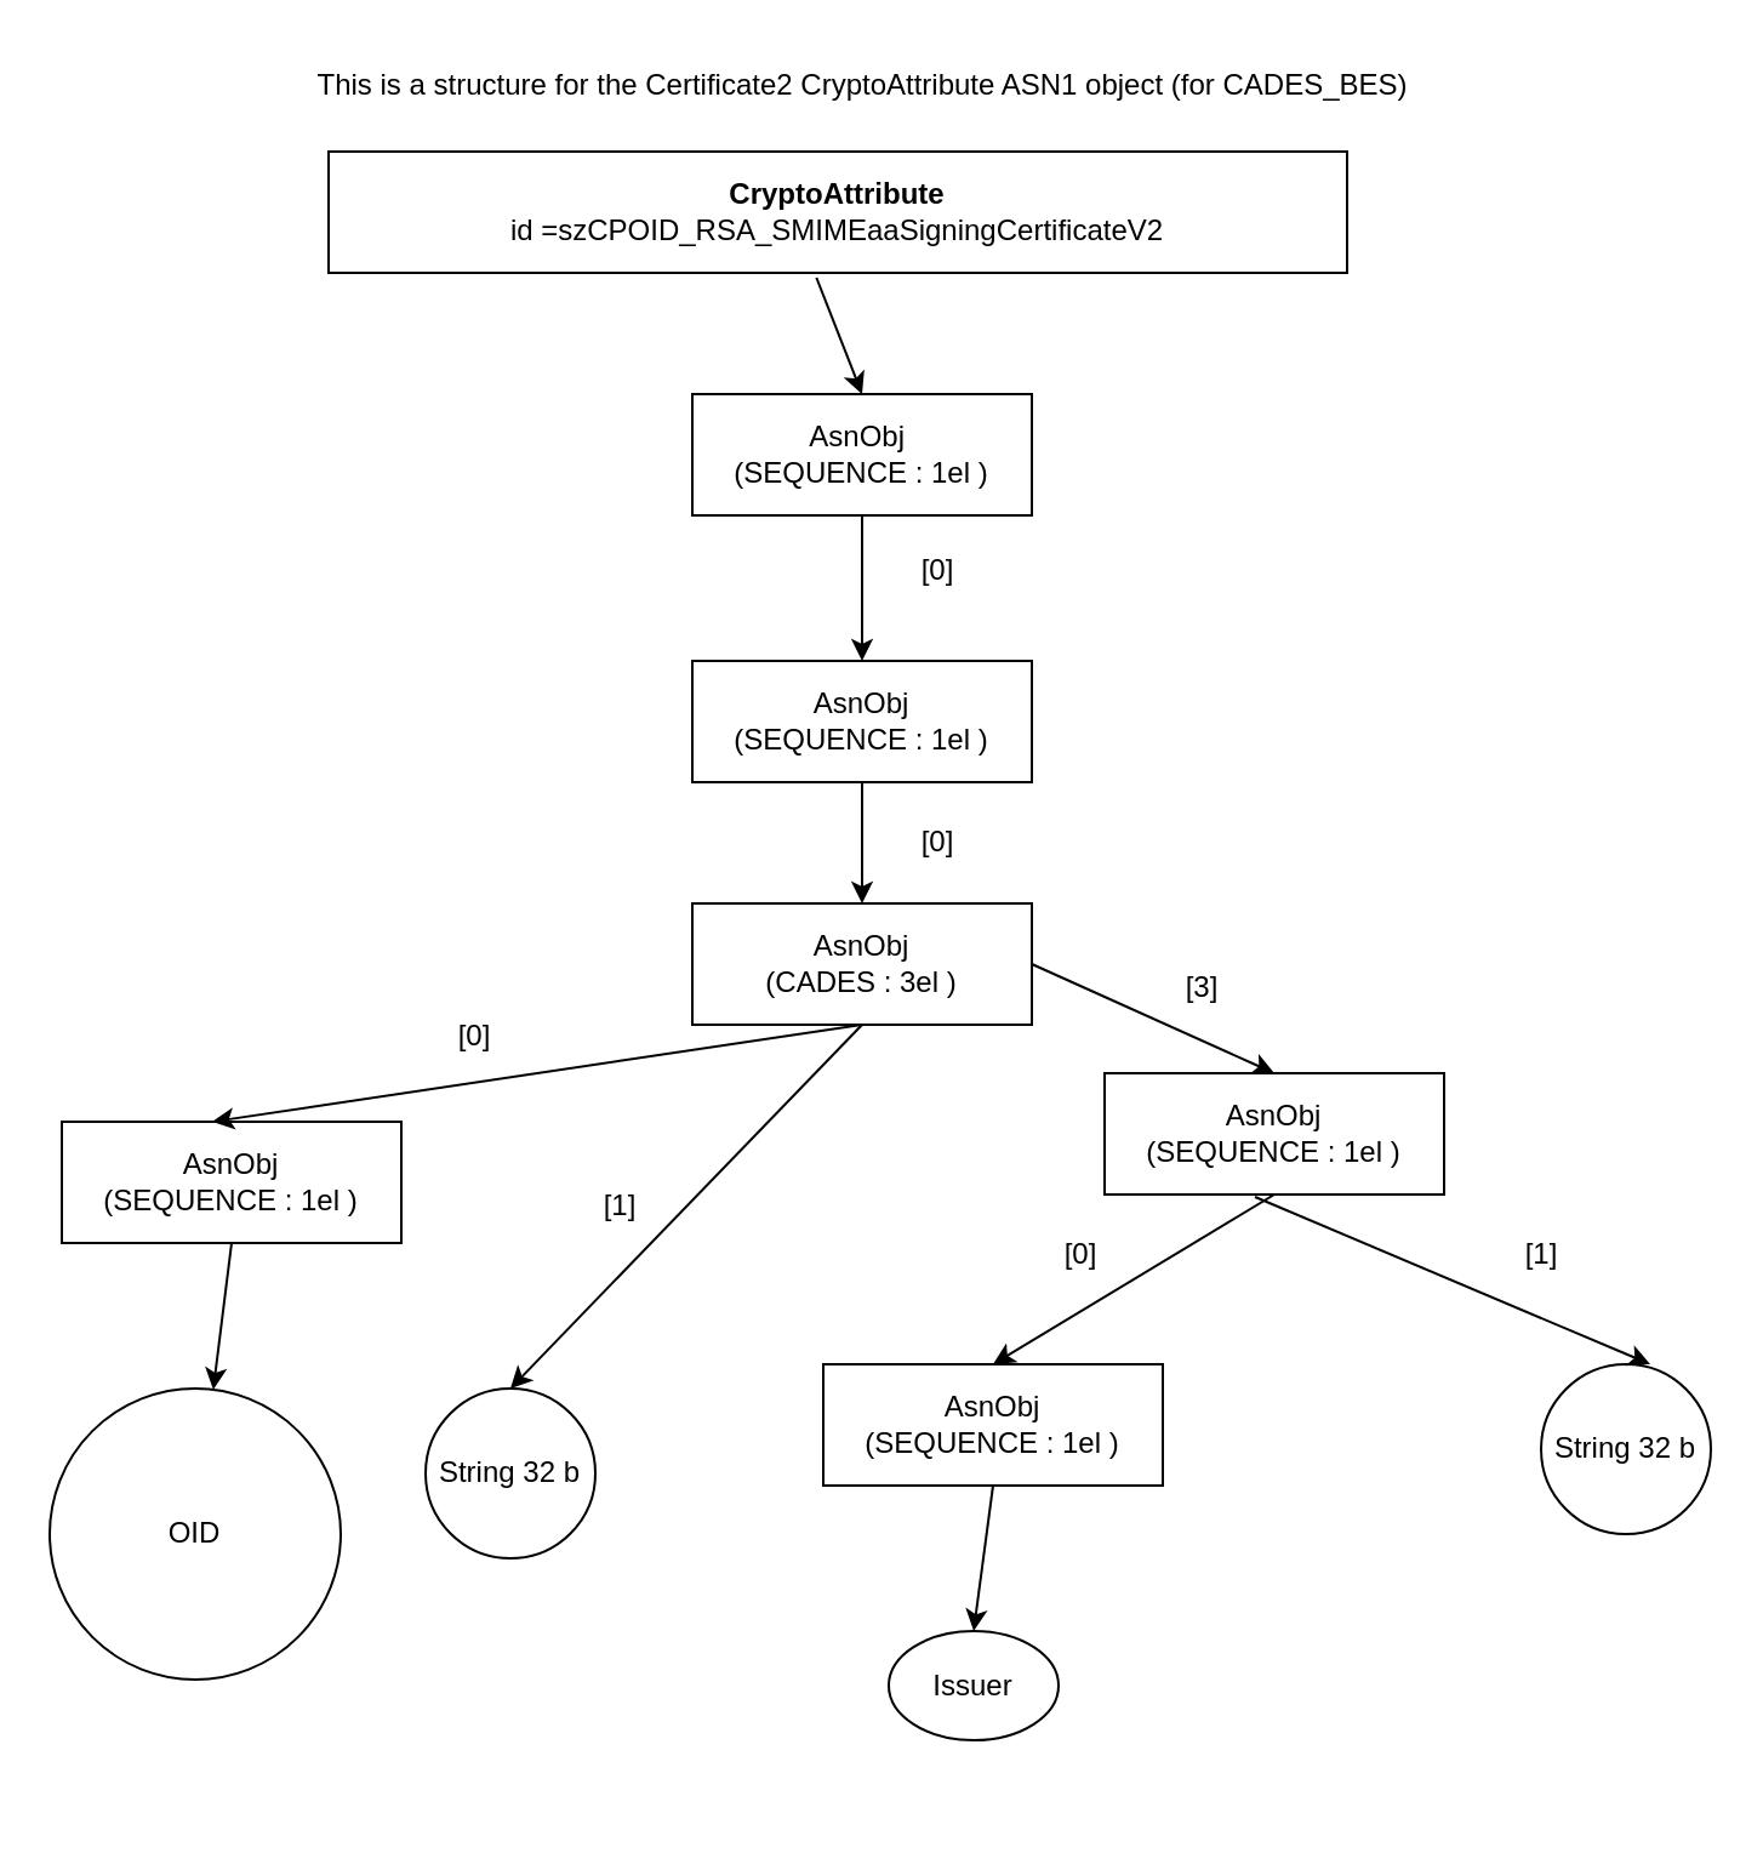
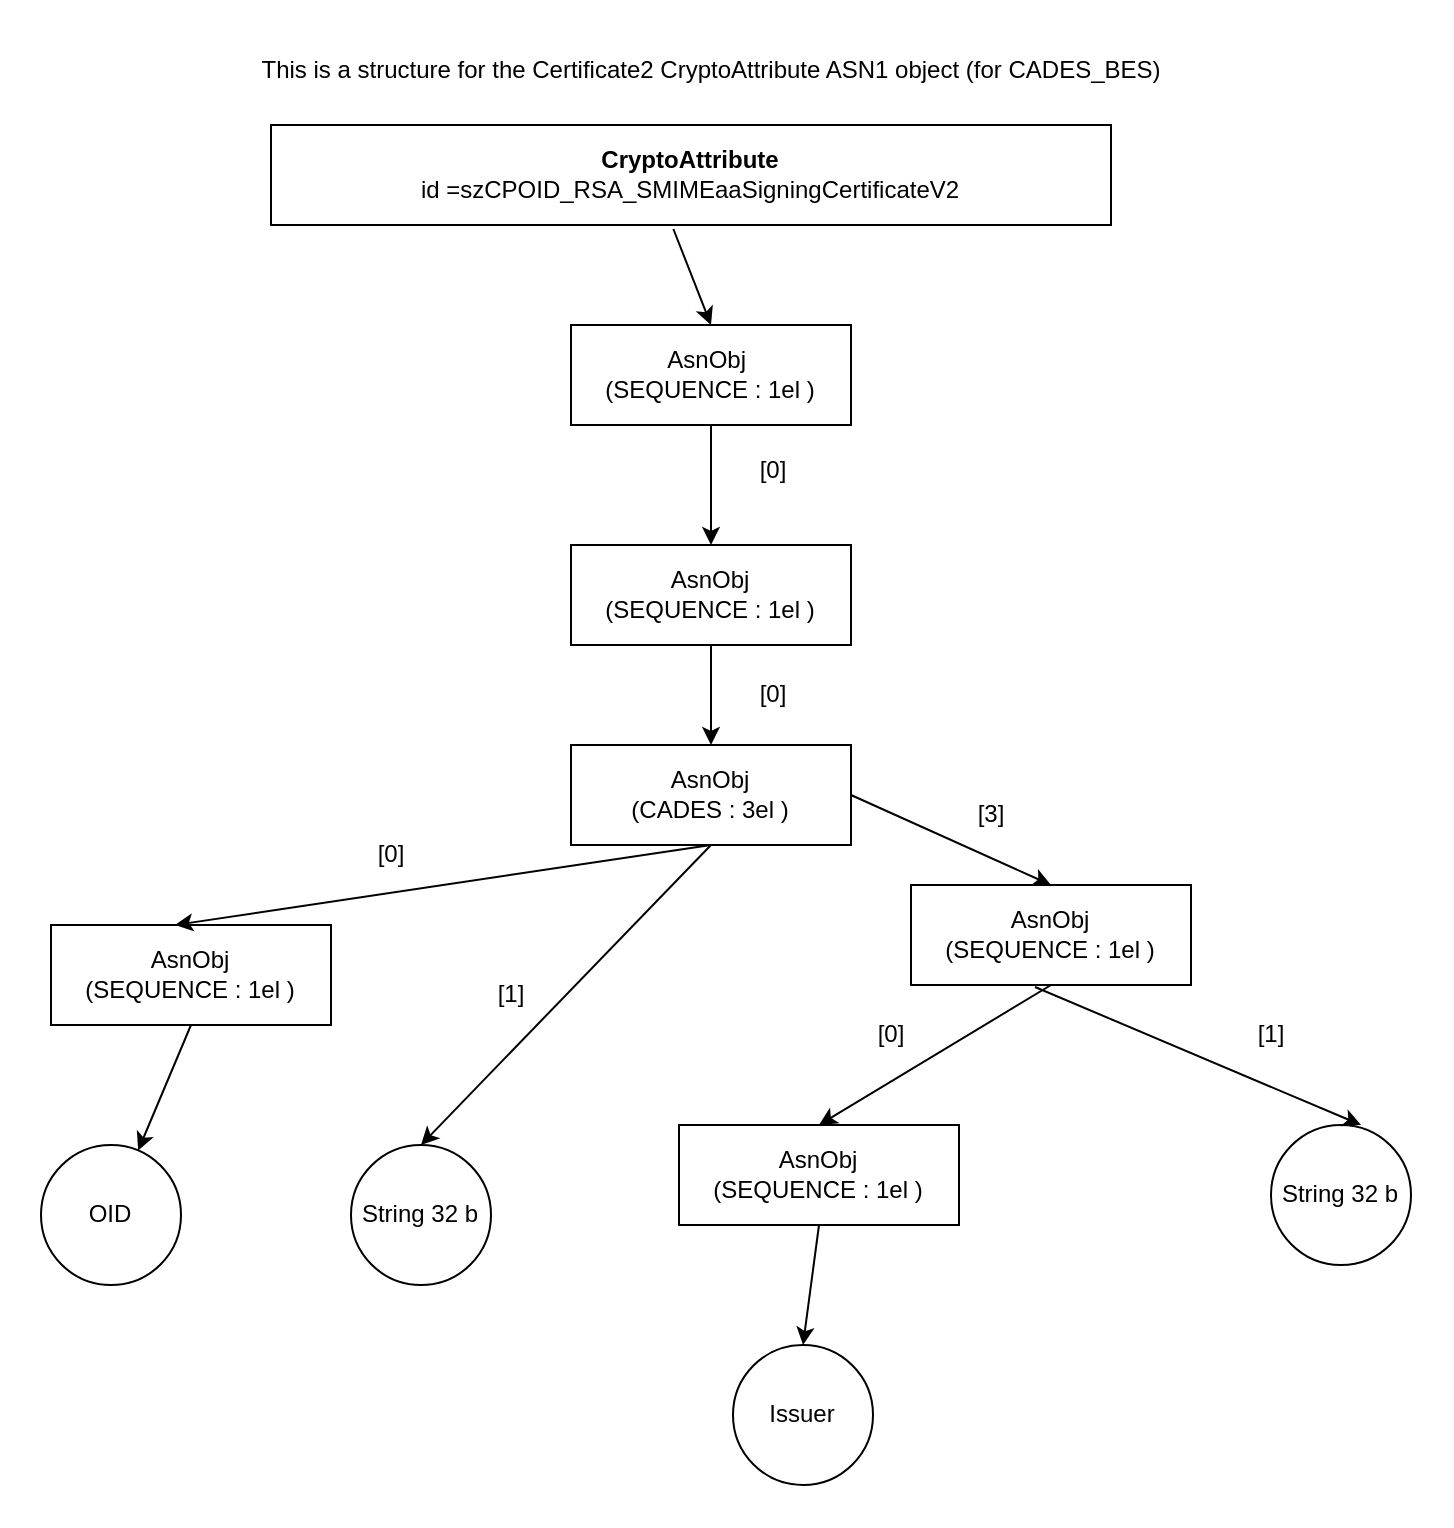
- <mxCell id="15" value="OID" style="shape=ellipse;html=1;dashed=0;whiteSpace=wrap;aspect=fixed;perimeter=ellipsePerimeter;" vertex="1" parent="1"><mxGeometry x="20" y="572" width="120" height="120" as="geometry" /></mxCell>
+ <mxCell id="15" value="OID" style="shape=ellipse;html=1;dashed=0;whiteSpace=wrap;aspect=fixed;perimeter=ellipsePerimeter;" vertex="1" parent="1"><mxGeometry x="20" y="572" width="70" height="70" as="geometry" /></mxCell>
- <mxCell id="28" value="Issuer" style="shape=ellipse;html=1;dashed=0;whiteSpace=wrap;aspect=fixed;perimeter=ellipsePerimeter;" vertex="1" parent="1"><mxGeometry x="366" y="672" width="70" height="45" as="geometry" /></mxCell>
+ <mxCell id="28" value="Issuer" style="shape=ellipse;html=1;dashed=0;whiteSpace=wrap;aspect=fixed;perimeter=ellipsePerimeter;" vertex="1" parent="1"><mxGeometry x="366" y="672" width="70" height="70" as="geometry" /></mxCell>
